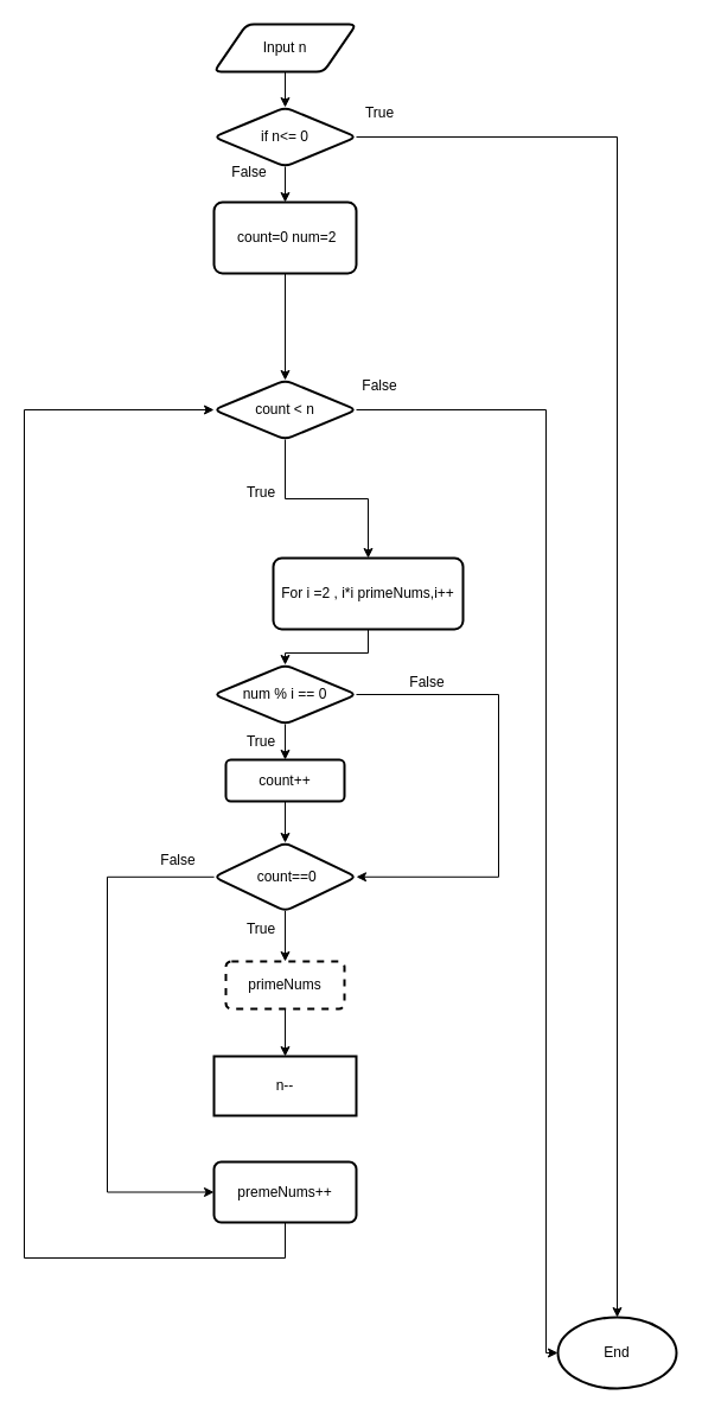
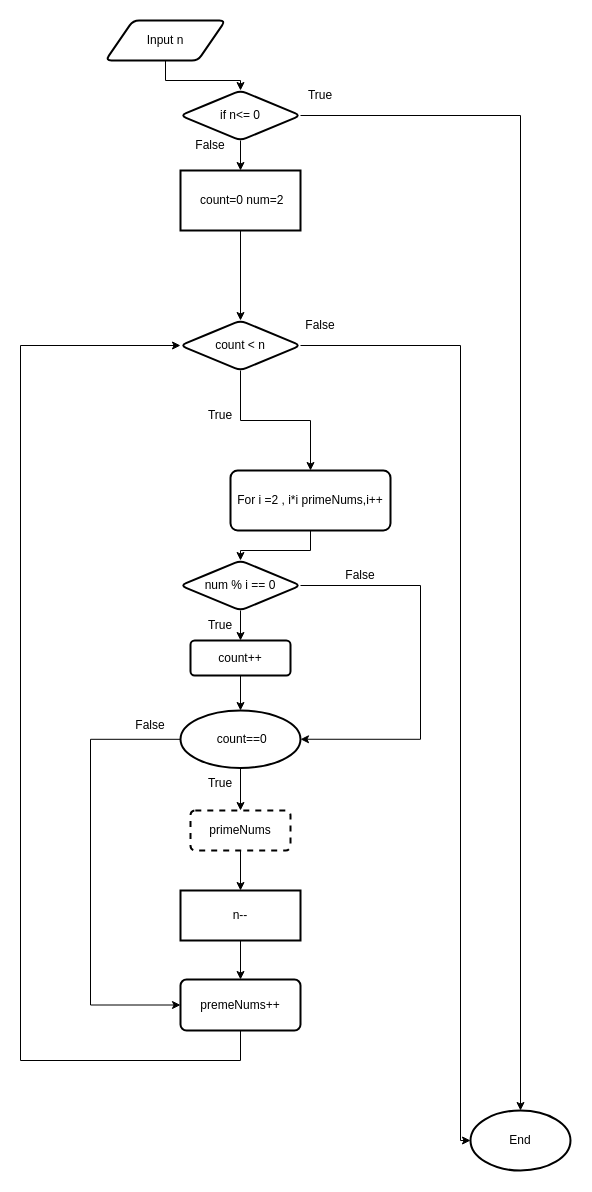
- <mxCell id="4" value="Input n" style="shape=parallelogram;html=1;strokeWidth=2;perimeter=parallelogramPerimeter;whiteSpace=wrap;rounded=1;arcSize=12;size=0.23;" parent="1" vertex="1"><mxGeometry x="180" y="20" width="120" height="40" as="geometry" /></mxCell>
+ <mxCell id="4" value="Input n" style="shape=parallelogram;html=1;strokeWidth=2;perimeter=parallelogramPerimeter;whiteSpace=wrap;rounded=1;arcSize=12;size=0.23;" parent="1" vertex="1"><mxGeometry x="105" y="20" width="120" height="40" as="geometry" /></mxCell>
- <mxCell id="11" value="&amp;nbsp;count=0 num=2" style="whiteSpace=wrap;html=1;strokeWidth=2;rounded=1;arcSize=12;" parent="1" vertex="1"><mxGeometry x="180" y="170" width="120" height="60" as="geometry" /></mxCell>
+ <mxCell id="11" value="&amp;nbsp;count=0 num=2" style="whiteSpace=wrap;html=1;strokeWidth=2;arcSize=12;rounded=0;" parent="1" vertex="1"><mxGeometry x="180" y="170" width="120" height="60" as="geometry" /></mxCell>
- <mxCell id="27" value="&amp;nbsp;count==0" style="rhombus;whiteSpace=wrap;html=1;strokeWidth=2;rounded=1;arcSize=12;" parent="1" vertex="1"><mxGeometry x="180" y="710" width="120" height="57.5" as="geometry" /></mxCell>
+ <mxCell id="27" value="&amp;nbsp;count==0" style="ellipse;whiteSpace=wrap;html=1;strokeWidth=2;arcSize=12;" parent="1" vertex="1"><mxGeometry x="180" y="710" width="120" height="57.5" as="geometry" /></mxCell>
+ <mxCell id="32" value="" style="edgeStyle=orthogonalEdgeStyle;rounded=0;orthogonalLoop=1;jettySize=auto;html=1;" parent="1" source="33" target="35" edge="1"><mxGeometry relative="1" as="geometry" /></mxCell>
